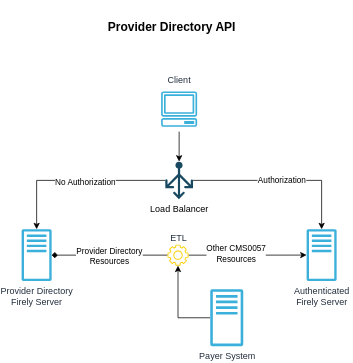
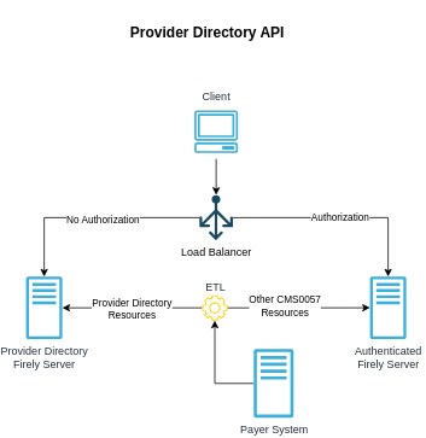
- <mxCell id="12" style="edgeStyle=orthogonalEdgeStyle;rounded=0;orthogonalLoop=1;jettySize=auto;html=1;endArrow=diamond;" parent="1" source="14" target="3" edge="1"><mxGeometry relative="1" as="geometry" /></mxCell>
+ <mxCell id="12" style="edgeStyle=orthogonalEdgeStyle;rounded=0;orthogonalLoop=1;jettySize=auto;html=1;" parent="1" source="14" target="3" edge="1"><mxGeometry relative="1" as="geometry" /></mxCell>
